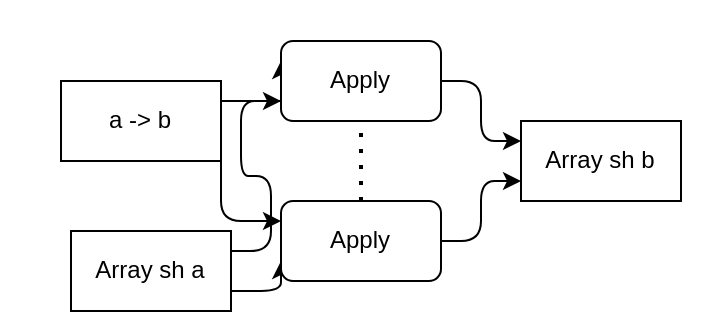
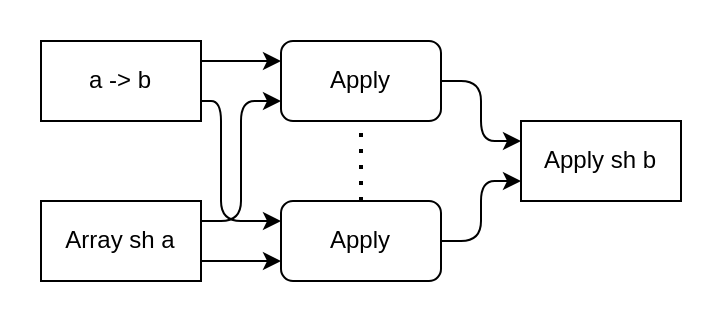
- <mxCell id="4" value="a -&amp;gt; b" style="rounded=0;whiteSpace=wrap;html=1;" vertex="1" parent="1"><mxGeometry x="30" y="40" width="80" height="40" as="geometry" /></mxCell>
+ <mxCell id="4" value="a -&amp;gt; b" style="rounded=0;whiteSpace=wrap;html=1;" vertex="1" parent="1"><mxGeometry x="20" y="20" width="80" height="40" as="geometry" /></mxCell>
- <mxCell id="13" value="Array sh b" style="rounded=0;whiteSpace=wrap;html=1;" vertex="1" parent="1"><mxGeometry x="260" y="60" width="80" height="40" as="geometry" /></mxCell>
+ <mxCell id="13" value="Apply sh b" style="rounded=0;whiteSpace=wrap;html=1;" vertex="1" parent="1"><mxGeometry x="260" y="60" width="80" height="40" as="geometry" /></mxCell>
- <mxCell id="7" value="Array sh a" style="rounded=0;whiteSpace=wrap;html=1;" vertex="1" parent="1"><mxGeometry x="35" y="115" width="80" height="40" as="geometry" /></mxCell>
+ <mxCell id="7" value="Array sh a" style="rounded=0;whiteSpace=wrap;html=1;" vertex="1" parent="1"><mxGeometry x="20" y="100" width="80" height="40" as="geometry" /></mxCell>
